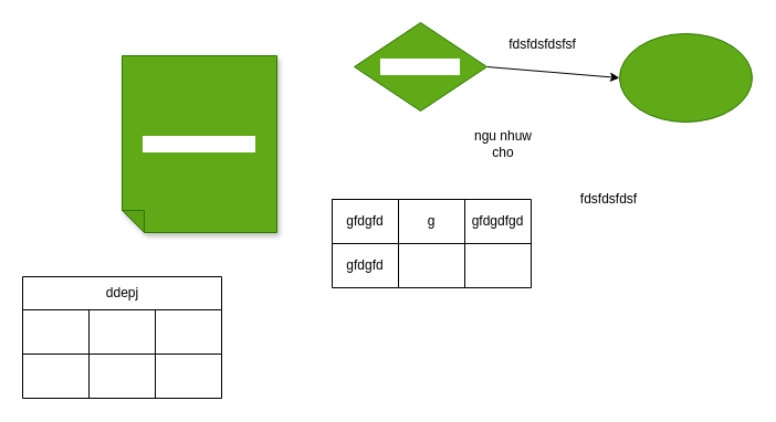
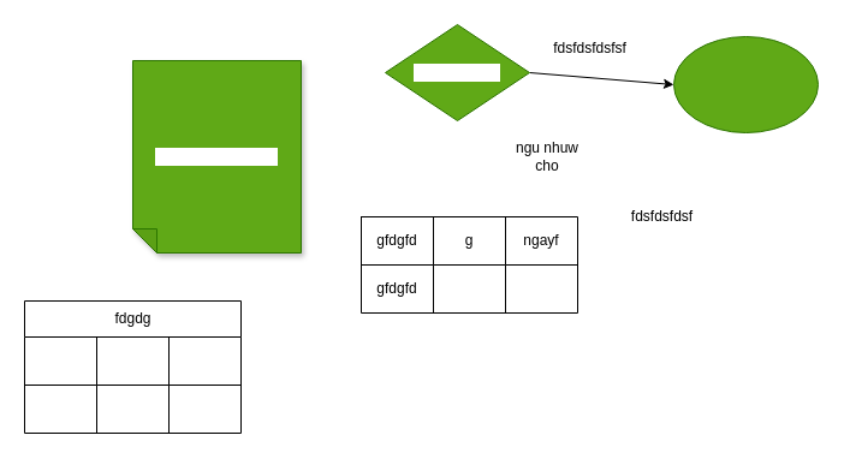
- <mxCell id="13" value="gfdgdfgd" style="shape=partialRectangle;html=1;whiteSpace=wrap;connectable=0;overflow=hidden;fillColor=none;top=0;left=0;bottom=0;right=0;pointerEvents=1;shadow=0;dashed=0;labelBackgroundColor=default;strokeColor=default;fontFamily=Helvetica;fontSize=12;fontColor=default;" vertex="1" parent="10"><mxGeometry x="120" width="60" height="40" as="geometry"><mxRectangle width="60" height="40" as="alternateBounds" /></mxGeometry></mxCell>
+ <mxCell id="13" value="ngayf" style="shape=partialRectangle;html=1;whiteSpace=wrap;connectable=0;overflow=hidden;fillColor=none;top=0;left=0;bottom=0;right=0;pointerEvents=1;shadow=0;dashed=0;labelBackgroundColor=default;strokeColor=default;fontFamily=Helvetica;fontSize=12;fontColor=default;" vertex="1" parent="10"><mxGeometry x="120" width="60" height="40" as="geometry"><mxRectangle width="60" height="40" as="alternateBounds" /></mxGeometry></mxCell>
- <mxCell id="18" value="ddepj" style="shape=table;startSize=30;container=1;collapsible=0;childLayout=tableLayout;shadow=0;dashed=0;labelBackgroundColor=default;strokeColor=default;fontFamily=Helvetica;fontSize=12;fontColor=default;fillColor=default;html=1;" vertex="1" parent="1"><mxGeometry x="20" y="250" width="180" height="110" as="geometry" /></mxCell>
+ <mxCell id="18" value="fdgdg" style="shape=table;startSize=30;container=1;collapsible=0;childLayout=tableLayout;shadow=0;dashed=0;labelBackgroundColor=default;strokeColor=default;fontFamily=Helvetica;fontSize=12;fontColor=default;fillColor=default;html=1;" vertex="1" parent="1"><mxGeometry x="20" y="250" width="180" height="110" as="geometry" /></mxCell>
